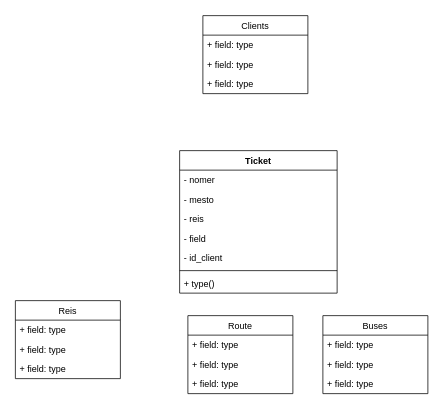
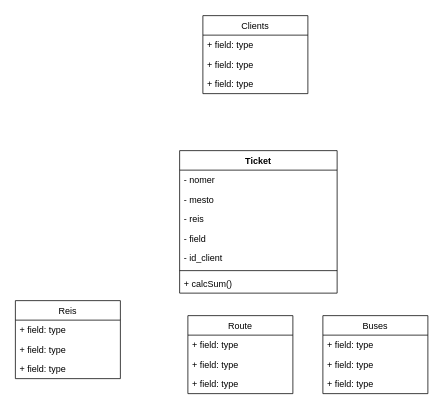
- <mxCell id="25" value="+ type()" style="text;strokeColor=none;fillColor=none;align=left;verticalAlign=top;spacingLeft=4;spacingRight=4;overflow=hidden;rotatable=0;points=[[0,0.5],[1,0.5]];portConstraint=eastwest;" vertex="1" parent="18"><mxGeometry y="164" width="210" height="26" as="geometry" /></mxCell>
+ <mxCell id="25" value="+ calcSum()" style="text;strokeColor=none;fillColor=none;align=left;verticalAlign=top;spacingLeft=4;spacingRight=4;overflow=hidden;rotatable=0;points=[[0,0.5],[1,0.5]];portConstraint=eastwest;" vertex="1" parent="18"><mxGeometry y="164" width="210" height="26" as="geometry" /></mxCell>
